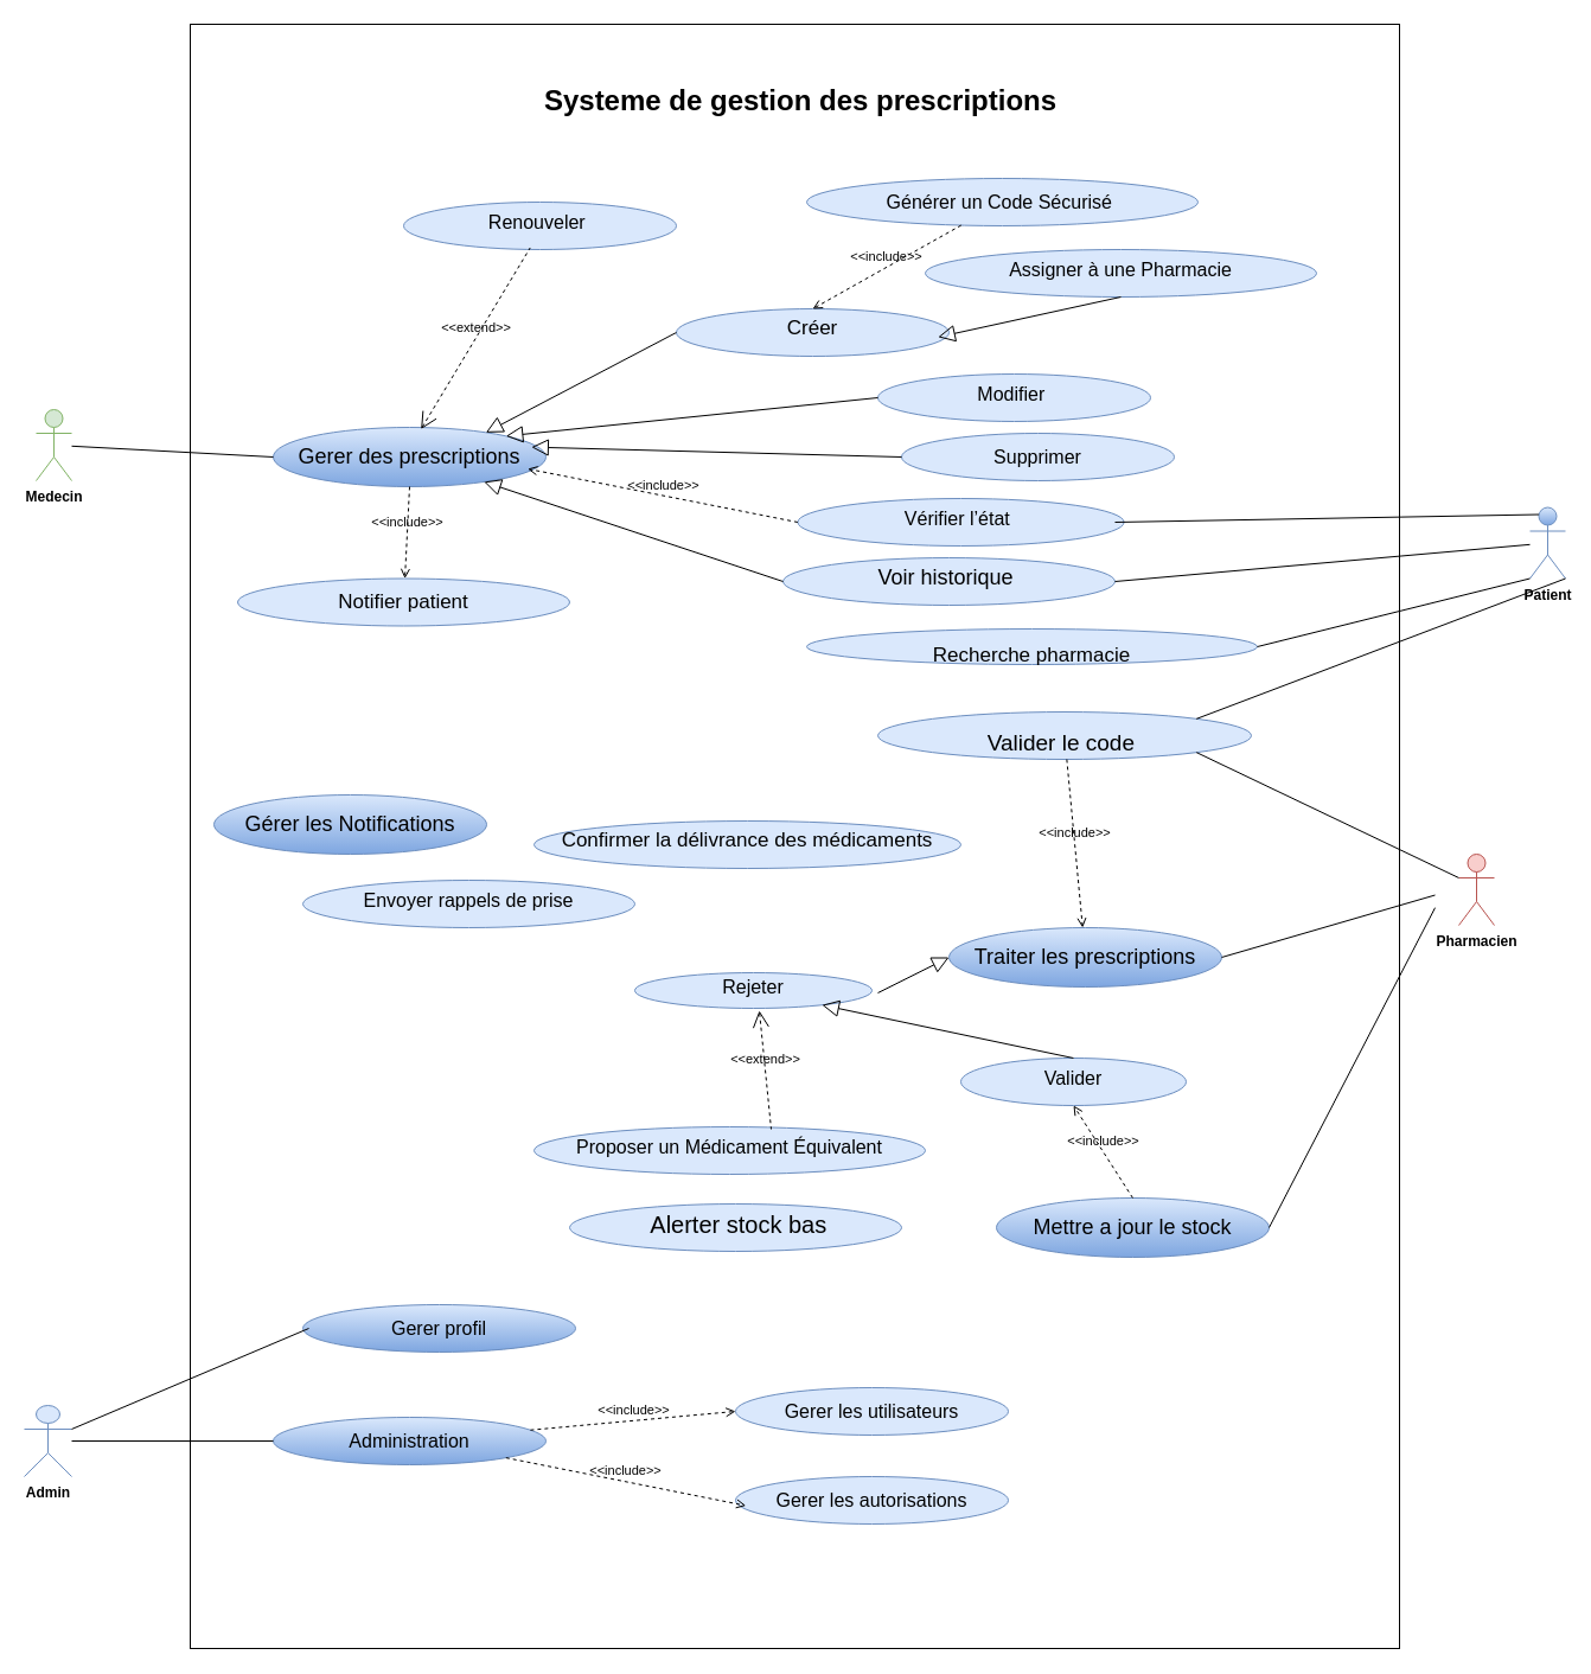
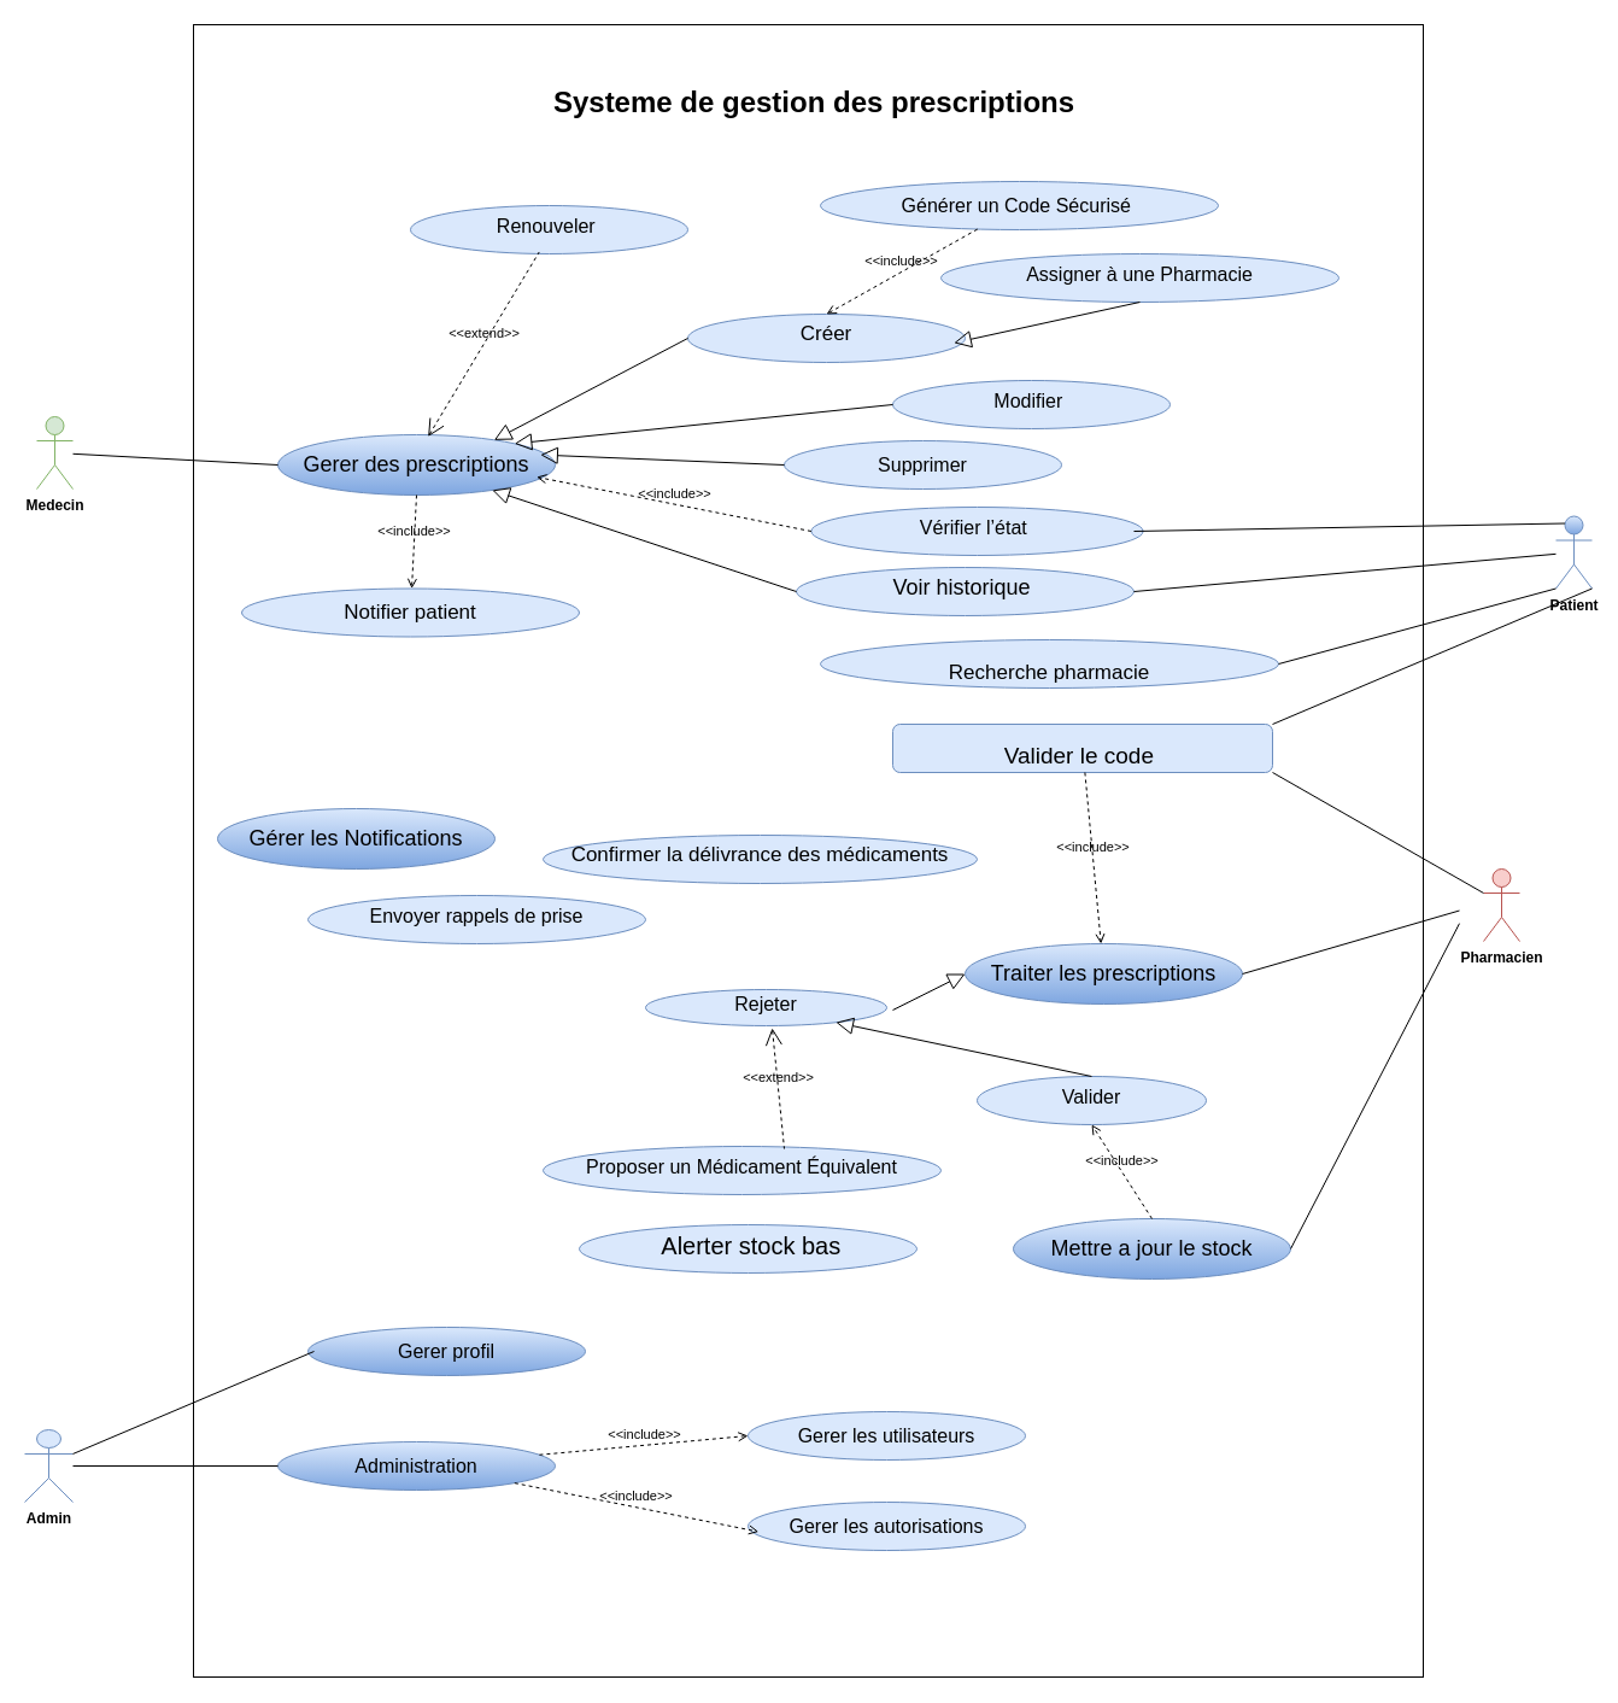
- <mxCell id="8" value="&lt;table&gt;&lt;tbody&gt;&lt;tr&gt;&lt;td&gt;&lt;font style=&quot;font-size: 16px;&quot;&gt;Supprimer&lt;/font&gt;&lt;/td&gt;&lt;/tr&gt;&lt;/tbody&gt;&lt;/table&gt;&lt;table&gt;&lt;tbody&gt;&lt;tr&gt;&lt;/tr&gt;&lt;/tbody&gt;&lt;/table&gt;" style="ellipse;whiteSpace=wrap;html=1;align=center;fillColor=#dae8fc;strokeColor=#6c8ebf;" vertex="1" parent="1"><mxGeometry x="760" y="365" width="230" height="40" as="geometry" /></mxCell>
+ <mxCell id="8" value="&lt;table&gt;&lt;tbody&gt;&lt;tr&gt;&lt;td&gt;&lt;font style=&quot;font-size: 16px;&quot;&gt;Supprimer&lt;/font&gt;&lt;/td&gt;&lt;/tr&gt;&lt;/tbody&gt;&lt;/table&gt;&lt;table&gt;&lt;tbody&gt;&lt;tr&gt;&lt;/tr&gt;&lt;/tbody&gt;&lt;/table&gt;" style="ellipse;whiteSpace=wrap;html=1;align=center;fillColor=#dae8fc;strokeColor=#6c8ebf;" vertex="1" parent="1"><mxGeometry x="650" y="365" width="230" height="40" as="geometry" /></mxCell>
- <mxCell id="48" value="&lt;br&gt;&lt;font style=&quot;font-size: 17px;&quot;&gt;Recherche pharmacie&lt;br&gt;&lt;/font&gt;" style="ellipse;whiteSpace=wrap;html=1;align=center;fillColor=#dae8fc;strokeColor=#6c8ebf;" vertex="1" parent="1"><mxGeometry x="680" y="530" width="380" height="30" as="geometry" /></mxCell>
+ <mxCell id="48" value="&lt;br&gt;&lt;font style=&quot;font-size: 17px;&quot;&gt;Recherche pharmacie&lt;br&gt;&lt;/font&gt;" style="ellipse;whiteSpace=wrap;html=1;align=center;fillColor=#dae8fc;strokeColor=#6c8ebf;" vertex="1" parent="1"><mxGeometry x="680" y="530" width="380" height="40" as="geometry" /></mxCell>
- <mxCell id="51" value="&lt;br&gt;&lt;font style=&quot;&quot;&gt;&lt;font style=&quot;font-size: 19px;&quot;&gt;Valider le code&amp;nbsp;&lt;/font&gt;&lt;br&gt;&lt;/font&gt;" style="ellipse;whiteSpace=wrap;html=1;align=center;fillColor=#dae8fc;strokeColor=#6c8ebf;" vertex="1" parent="1"><mxGeometry x="740" y="600" width="315" height="40" as="geometry" /></mxCell>
+ <mxCell id="51" value="&lt;br&gt;&lt;font style=&quot;&quot;&gt;&lt;font style=&quot;font-size: 19px;&quot;&gt;Valider le code&amp;nbsp;&lt;/font&gt;&lt;br&gt;&lt;/font&gt;" style="whiteSpace=wrap;html=1;align=center;fillColor=#dae8fc;strokeColor=#6c8ebf;rounded=1;" vertex="1" parent="1"><mxGeometry x="740" y="600" width="315" height="40" as="geometry" /></mxCell>
